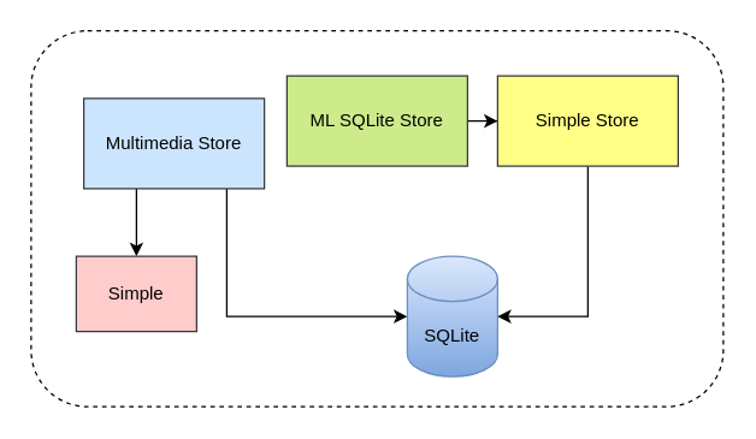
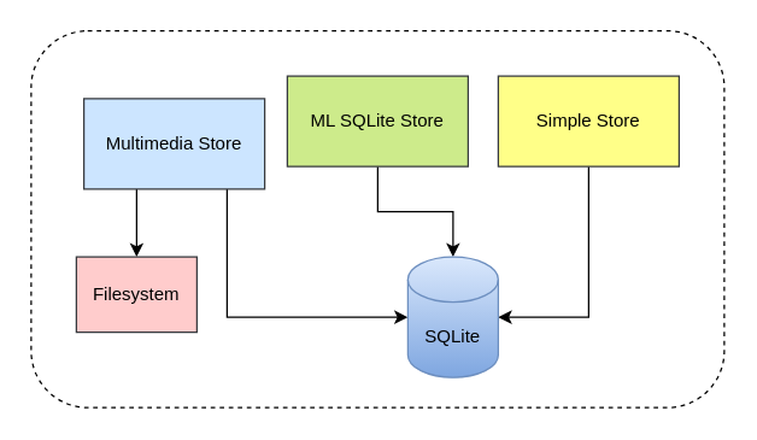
- <mxCell id="6" style="edgeStyle=orthogonalEdgeStyle;rounded=0;orthogonalLoop=1;jettySize=auto;html=1;" parent="1" source="7" target="9" edge="1"><mxGeometry relative="1" as="geometry" /></mxCell>
+ <mxCell id="6" style="edgeStyle=orthogonalEdgeStyle;rounded=0;orthogonalLoop=1;jettySize=auto;html=1;" parent="1" source="7" target="10" edge="1"><mxGeometry relative="1" as="geometry" /></mxCell>
- <mxCell id="11" value="&lt;font color=&quot;#000000&quot;&gt;Simple&lt;/font&gt;" style="rounded=0;whiteSpace=wrap;html=1;fillColor=#ffcccc;strokeColor=#36393d;" parent="1" vertex="1"><mxGeometry x="50" y="170" width="80" height="50" as="geometry" /></mxCell>
+ <mxCell id="11" value="&lt;font color=&quot;#000000&quot;&gt;Filesystem&lt;/font&gt;" style="rounded=0;whiteSpace=wrap;html=1;fillColor=#ffcccc;strokeColor=#36393d;" parent="1" vertex="1"><mxGeometry x="50" y="170" width="80" height="50" as="geometry" /></mxCell>
